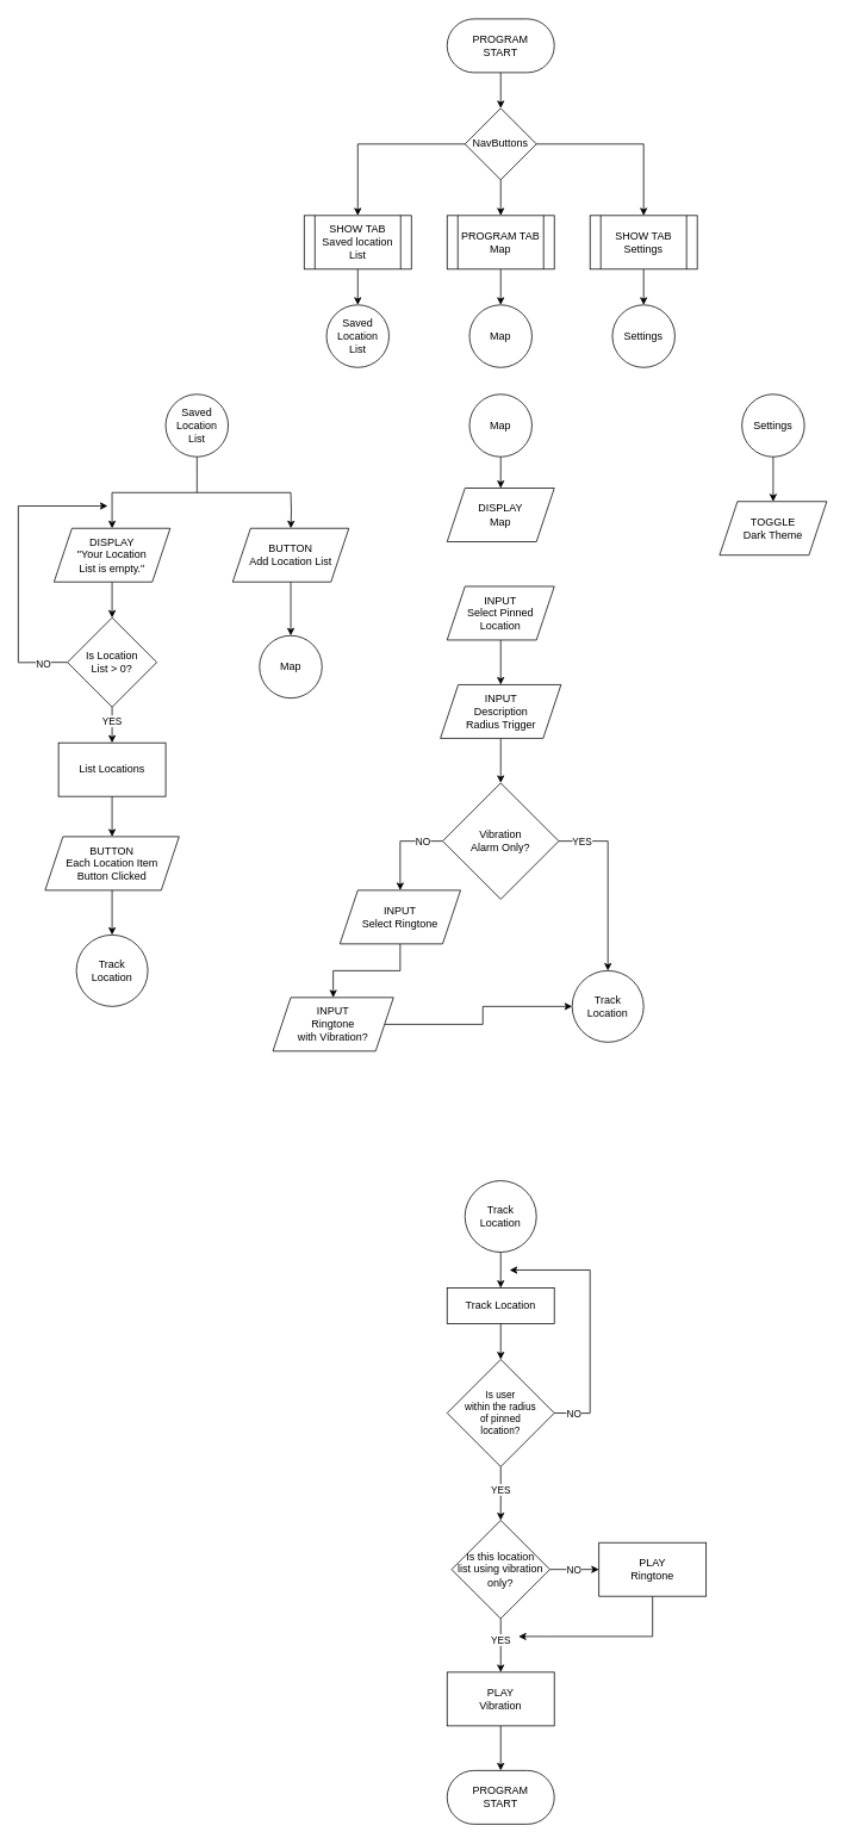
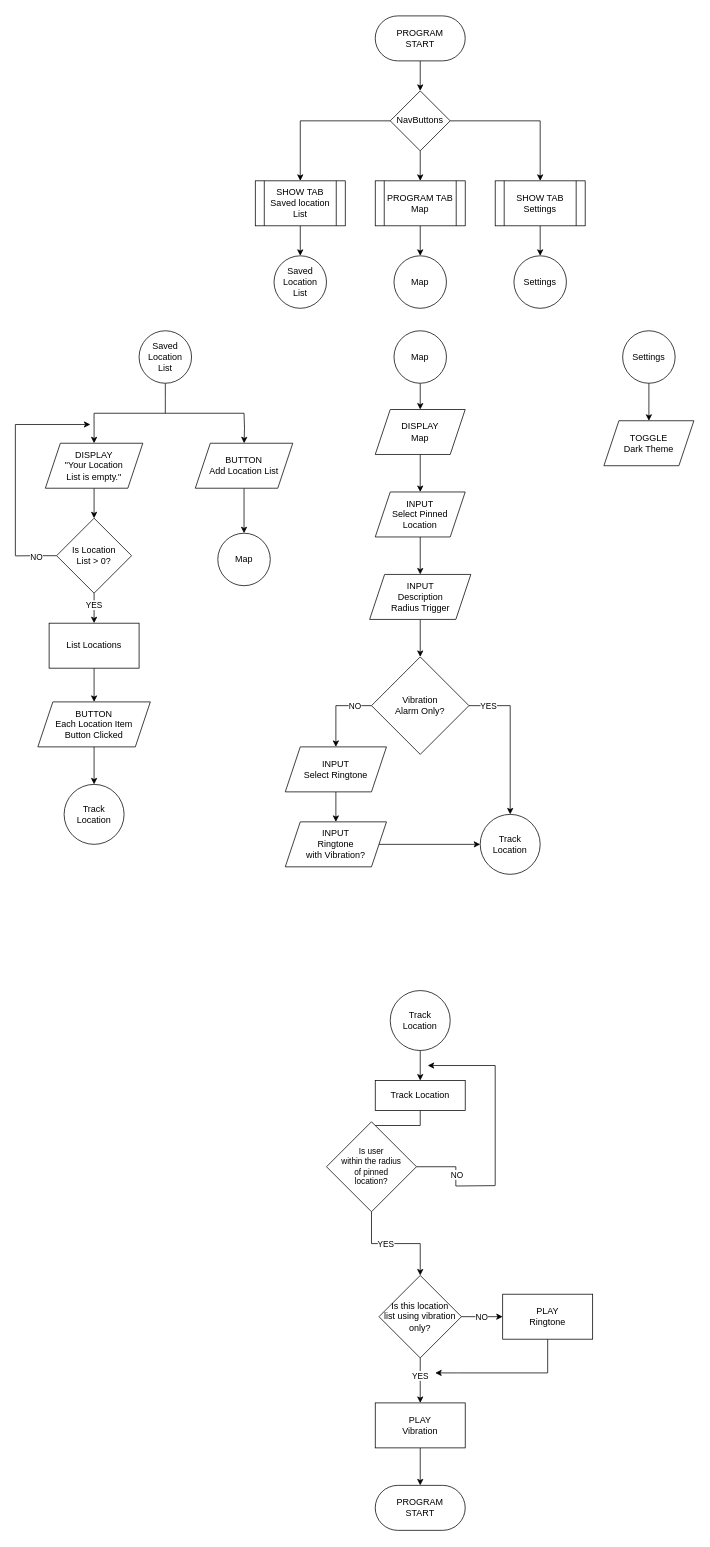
+ <mxCell id="36" style="edgeStyle=orthogonalEdgeStyle;rounded=0;orthogonalLoop=1;jettySize=auto;html=1;exitX=0.5;exitY=1;exitDx=0;exitDy=0;entryX=0.5;entryY=0;entryDx=0;entryDy=0;" parent="1" source="37" target="39" edge="1"><mxGeometry relative="1" as="geometry" /></mxCell>
- <mxCell id="67" value="INPUT&lt;div&gt;Ringtone&lt;/div&gt;&lt;div&gt;with Vibration?&lt;/div&gt;" style="shape=parallelogram;perimeter=parallelogramPerimeter;whiteSpace=wrap;html=1;fixedSize=1;" parent="1" vertex="1"><mxGeometry x="305" y="1115" width="135" height="60" as="geometry" /></mxCell>
+ <mxCell id="67" value="INPUT&lt;div&gt;Ringtone&lt;/div&gt;&lt;div&gt;with Vibration?&lt;/div&gt;" style="shape=parallelogram;perimeter=parallelogramPerimeter;whiteSpace=wrap;html=1;fixedSize=1;" parent="1" vertex="1"><mxGeometry x="380" y="1095" width="135" height="60" as="geometry" /></mxCell>
- <mxCell id="59" value="Is user&lt;div&gt;within&amp;nbsp;&lt;span style=&quot;background-color: transparent; color: light-dark(rgb(0, 0, 0), rgb(255, 255, 255));&quot;&gt;the radius&lt;/span&gt;&lt;/div&gt;&lt;div&gt;&lt;span style=&quot;background-color: transparent; color: light-dark(rgb(0, 0, 0), rgb(255, 255, 255));&quot;&gt;of pinned&lt;/span&gt;&lt;/div&gt;&lt;div&gt;&lt;span style=&quot;background-color: transparent; color: light-dark(rgb(0, 0, 0), rgb(255, 255, 255));&quot;&gt;location?&lt;/span&gt;&lt;/div&gt;" style="rhombus;whiteSpace=wrap;html=1;fontSize=11;" parent="1" vertex="1"><mxGeometry x="500" y="1520" width="120" height="120" as="geometry" /></mxCell>
+ <mxCell id="59" value="Is user&lt;div&gt;within&amp;nbsp;&lt;span style=&quot;background-color: transparent; color: light-dark(rgb(0, 0, 0), rgb(255, 255, 255));&quot;&gt;the radius&lt;/span&gt;&lt;/div&gt;&lt;div&gt;&lt;span style=&quot;background-color: transparent; color: light-dark(rgb(0, 0, 0), rgb(255, 255, 255));&quot;&gt;of pinned&lt;/span&gt;&lt;/div&gt;&lt;div&gt;&lt;span style=&quot;background-color: transparent; color: light-dark(rgb(0, 0, 0), rgb(255, 255, 255));&quot;&gt;location?&lt;/span&gt;&lt;/div&gt;" style="rhombus;whiteSpace=wrap;html=1;fontSize=11;" parent="1" vertex="1"><mxGeometry x="435" y="1495" width="120" height="120" as="geometry" /></mxCell>
